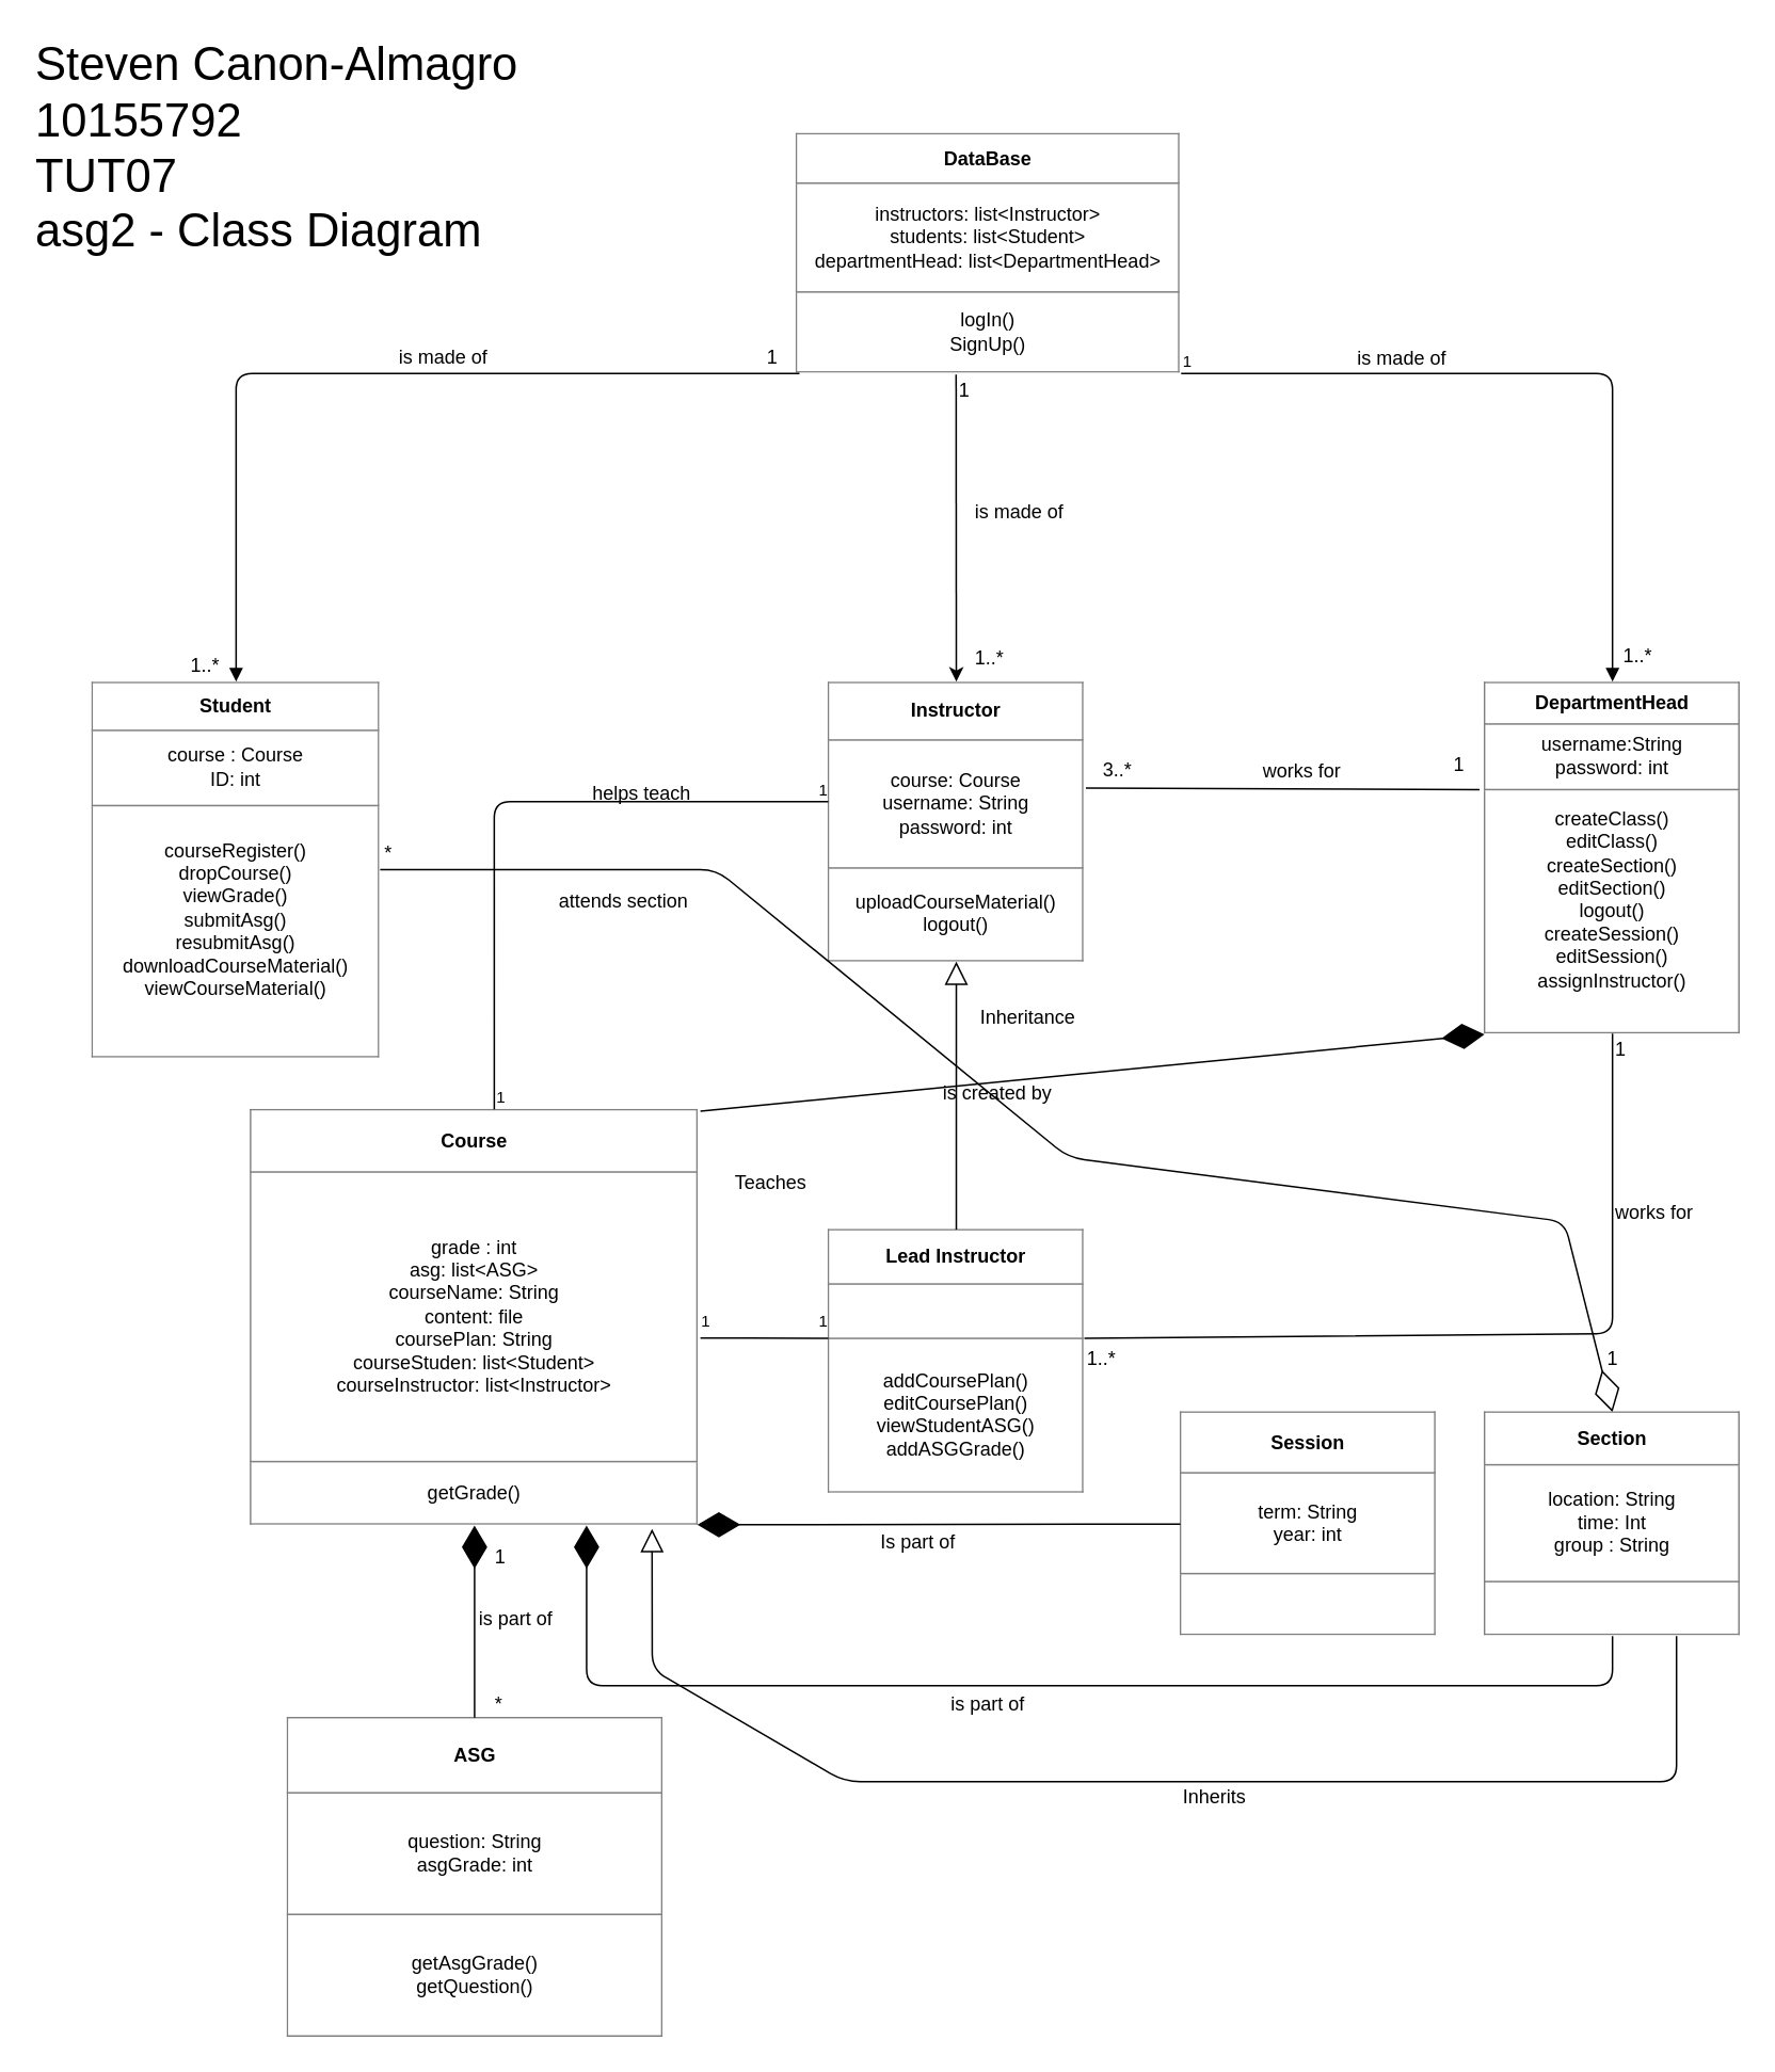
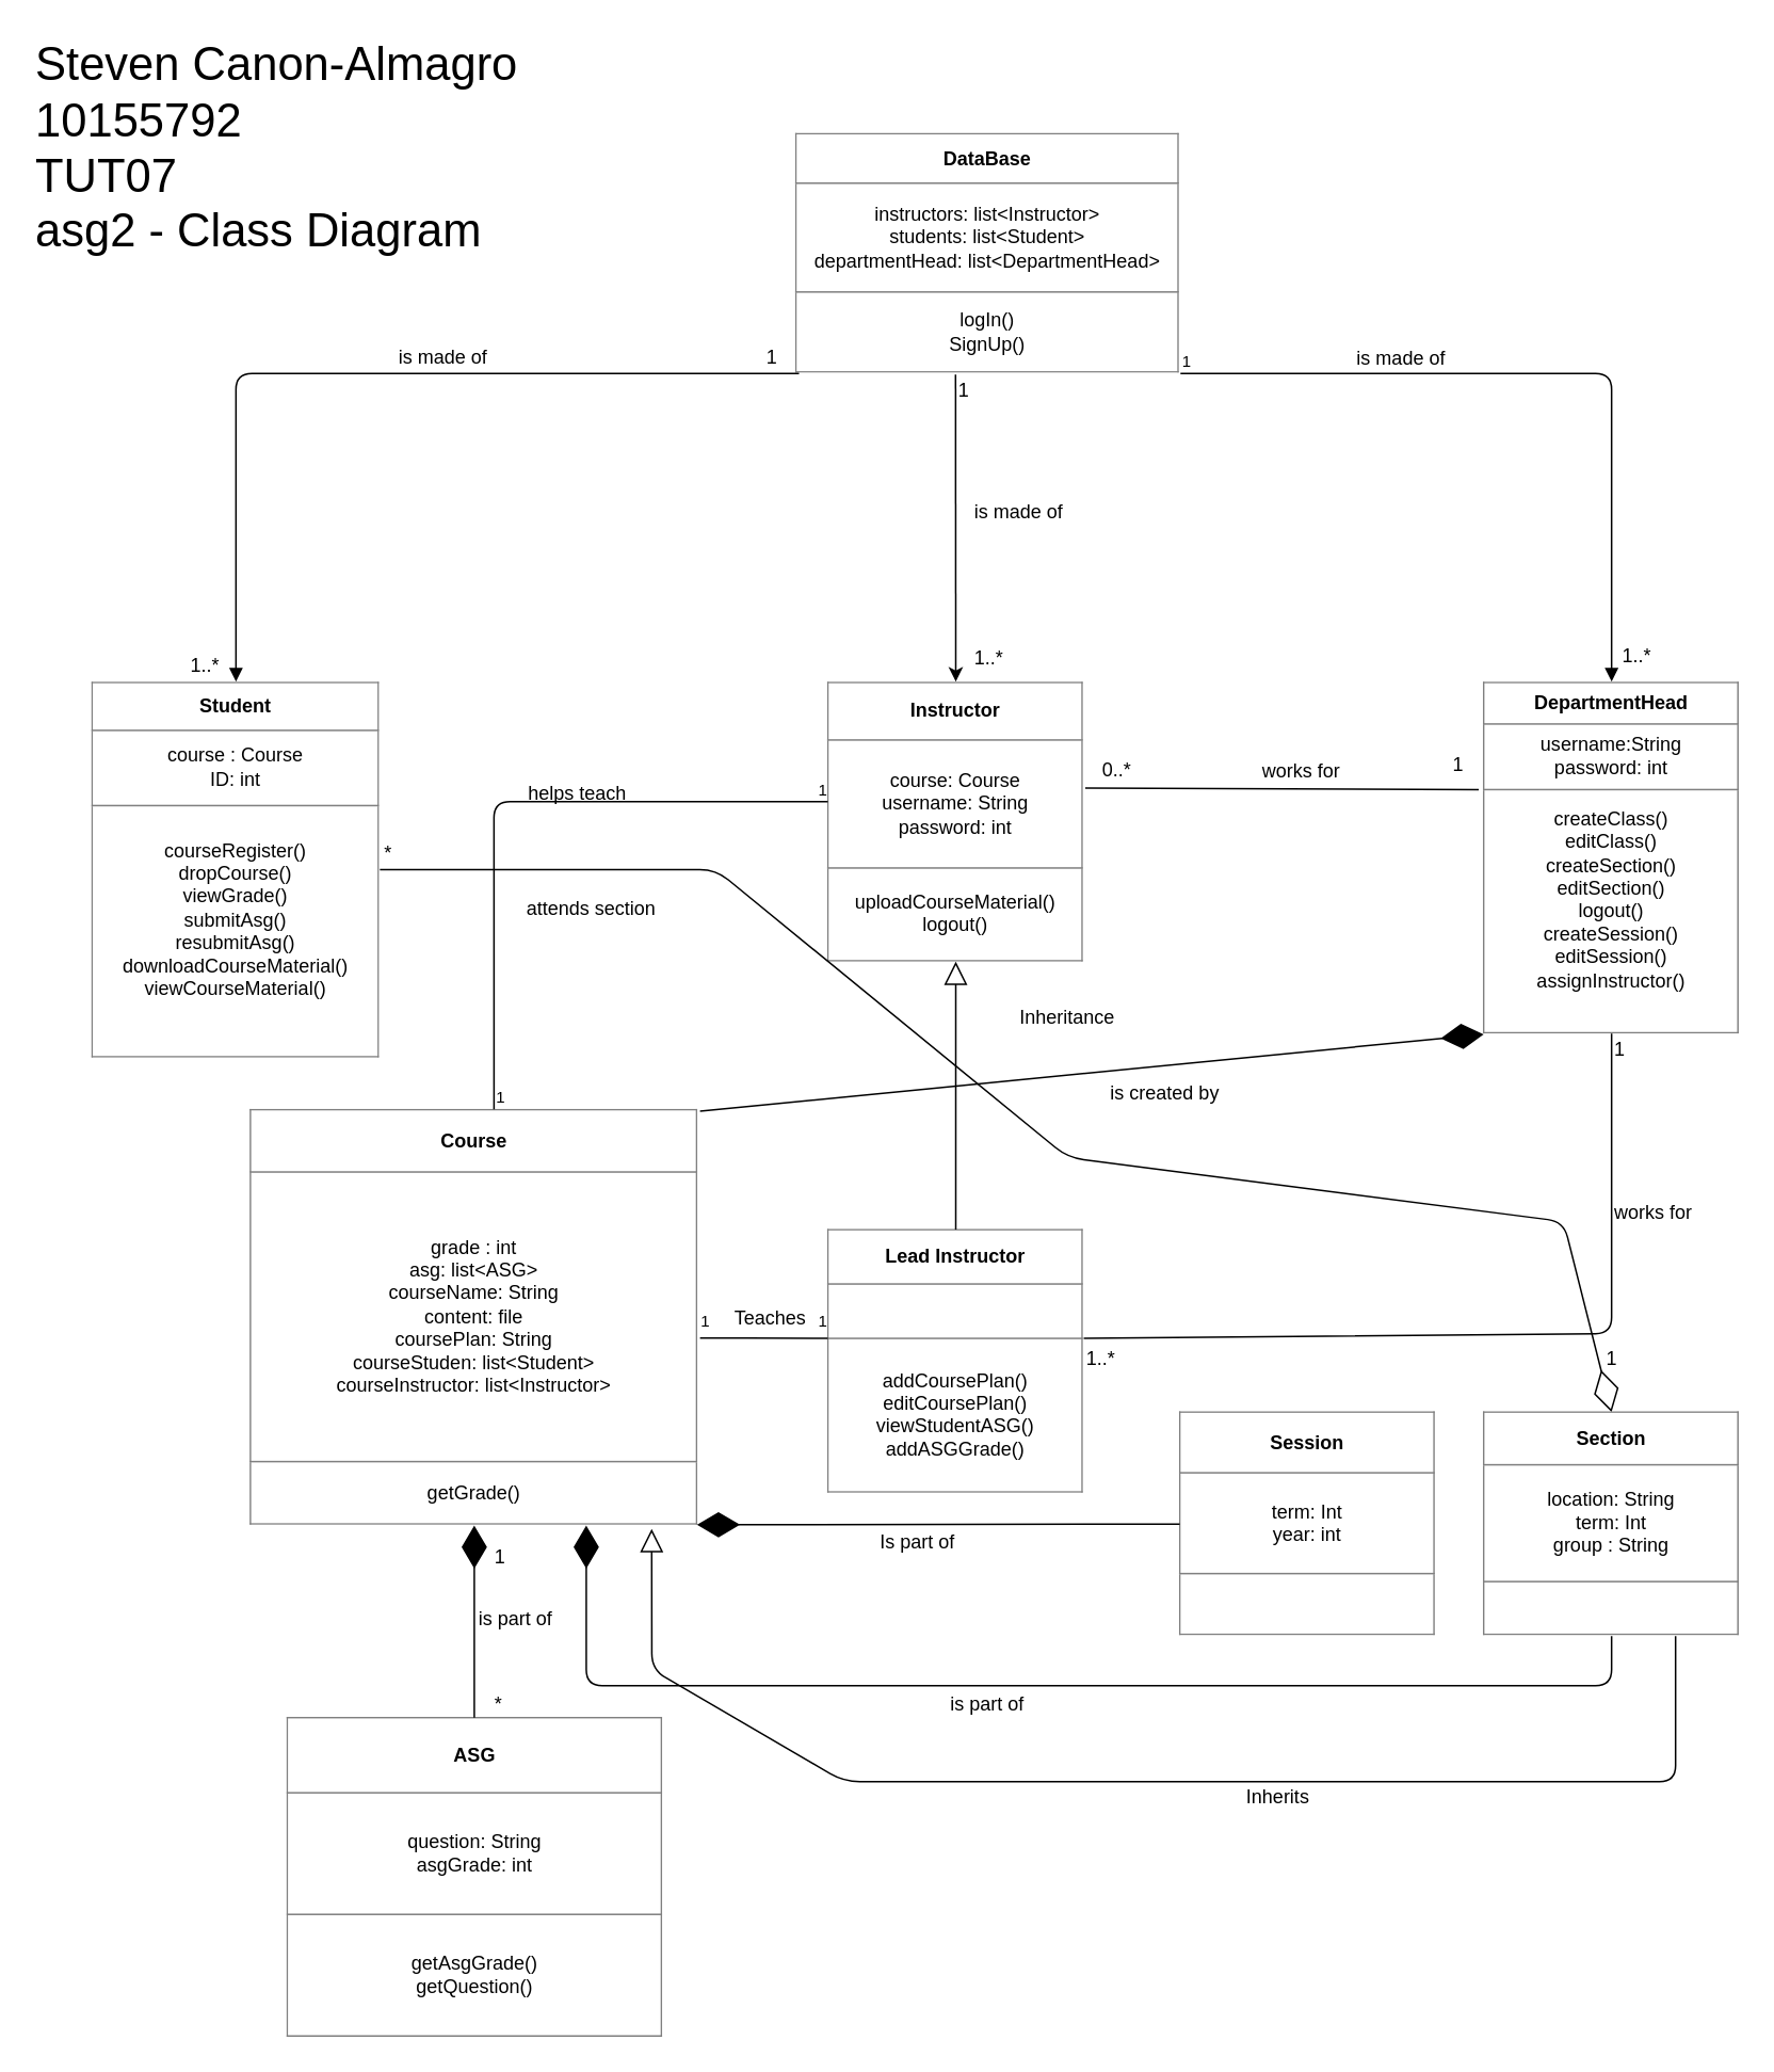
- <mxCell id="27" value="3..*" style="text;html=1;resizable=0;points=[];autosize=1;align=left;verticalAlign=top;spacingTop=-4;" parent="1" vertex="1"><mxGeometry x="687" y="471" width="30" height="20" as="geometry" /></mxCell>
+ <mxCell id="27" value="0..*" style="text;html=1;resizable=0;points=[];autosize=1;align=left;verticalAlign=top;spacingTop=-4;" parent="1" vertex="1"><mxGeometry x="687" y="471" width="30" height="20" as="geometry" /></mxCell>
- <mxCell id="50" value="helps teach" style="text;html=1;resizable=0;points=[];autosize=1;align=left;verticalAlign=top;spacingTop=-4;" parent="1" vertex="1"><mxGeometry x="368" y="486" width="80" height="20" as="geometry" /></mxCell>
+ <mxCell id="50" value="helps teach" style="text;html=1;resizable=0;points=[];autosize=1;align=left;verticalAlign=top;spacingTop=-4;" parent="1" vertex="1"><mxGeometry x="328" y="486" width="80" height="20" as="geometry" /></mxCell>
- <mxCell id="42" value="attends section" style="text;html=1;resizable=0;points=[];autosize=1;align=left;verticalAlign=top;spacingTop=-4;" parent="1" vertex="1"><mxGeometry x="347" y="553" width="100" height="20" as="geometry" /></mxCell>
+ <mxCell id="42" value="attends section" style="text;html=1;resizable=0;points=[];autosize=1;align=left;verticalAlign=top;spacingTop=-4;" parent="1" vertex="1"><mxGeometry x="327" y="558" width="100" height="20" as="geometry" /></mxCell>
- <mxCell id="10" value="Inheritance" style="text;html=1;strokeColor=none;fillColor=none;align=center;verticalAlign=middle;whiteSpace=wrap;rounded=0;" parent="1" vertex="1"><mxGeometry x="597" y="625.5" width="90" height="20" as="geometry" /></mxCell>
+ <mxCell id="10" value="Inheritance" style="text;html=1;strokeColor=none;fillColor=none;align=center;verticalAlign=middle;whiteSpace=wrap;rounded=0;" parent="1" vertex="1"><mxGeometry x="622" y="625.5" width="90" height="20" as="geometry" /></mxCell>
- <mxCell id="53" value="is created by" style="text;html=1;resizable=0;points=[];autosize=1;align=left;verticalAlign=top;spacingTop=-4;" parent="1" vertex="1"><mxGeometry x="587" y="673" width="80" height="20" as="geometry" /></mxCell>
+ <mxCell id="53" value="is created by" style="text;html=1;resizable=0;points=[];autosize=1;align=left;verticalAlign=top;spacingTop=-4;" parent="1" vertex="1"><mxGeometry x="692" y="673" width="80" height="20" as="geometry" /></mxCell>
- <mxCell id="47" value="Teaches" style="text;html=1;resizable=0;points=[];autosize=1;align=left;verticalAlign=top;spacingTop=-4;" parent="1" vertex="1"><mxGeometry x="456.5" y="729" width="60" height="20" as="geometry" /></mxCell>
+ <mxCell id="47" value="Teaches" style="text;html=1;resizable=0;points=[];autosize=1;align=left;verticalAlign=top;spacingTop=-4;" parent="1" vertex="1"><mxGeometry x="456.5" y="814" width="60" height="20" as="geometry" /></mxCell>
- <mxCell id="43" value="&lt;table style=&quot;width: 100% ; height: 100% ; border-collapse: collapse&quot; width=&quot;100%&quot; cellpadding=&quot;4&quot; border=&quot;1&quot;&gt;&lt;tbody&gt;&lt;tr&gt;&lt;th align=&quot;center&quot;&gt;Session&lt;br&gt;&lt;/th&gt;&lt;/tr&gt;&lt;tr&gt;&lt;td align=&quot;center&quot;&gt;term: String&lt;br&gt;year: int&lt;br&gt;&lt;/td&gt;&lt;/tr&gt;&lt;tr&gt;&lt;td align=&quot;center&quot;&gt;&lt;br&gt;&lt;/td&gt;&lt;/tr&gt;&lt;/tbody&gt;&lt;/table&gt;" style="text;html=1;strokeColor=none;fillColor=none;overflow=fill;" parent="1" vertex="1"><mxGeometry x="737" y="882.071" width="160" height="140" as="geometry" /></mxCell>
+ <mxCell id="43" value="&lt;table style=&quot;width: 100% ; height: 100% ; border-collapse: collapse&quot; width=&quot;100%&quot; cellpadding=&quot;4&quot; border=&quot;1&quot;&gt;&lt;tbody&gt;&lt;tr&gt;&lt;th align=&quot;center&quot;&gt;Session&lt;br&gt;&lt;/th&gt;&lt;/tr&gt;&lt;tr&gt;&lt;td align=&quot;center&quot;&gt;term: Int&lt;br&gt;year: int&lt;br&gt;&lt;/td&gt;&lt;/tr&gt;&lt;tr&gt;&lt;td align=&quot;center&quot;&gt;&lt;br&gt;&lt;/td&gt;&lt;/tr&gt;&lt;/tbody&gt;&lt;/table&gt;" style="text;html=1;strokeColor=none;fillColor=none;overflow=fill;" parent="1" vertex="1"><mxGeometry x="737" y="882.071" width="160" height="140" as="geometry" /></mxCell>
- <mxCell id="44" value="&lt;table style=&quot;width: 100% ; height: 100% ; border-collapse: collapse&quot; width=&quot;100%&quot; cellpadding=&quot;4&quot; border=&quot;1&quot;&gt;&lt;tbody&gt;&lt;tr&gt;&lt;th align=&quot;center&quot;&gt;Section&lt;/th&gt;&lt;/tr&gt;&lt;tr&gt;&lt;td align=&quot;center&quot;&gt;location: String&lt;br&gt;time: Int&lt;br&gt;group : String&lt;br&gt;&lt;/td&gt;&lt;/tr&gt;&lt;tr&gt;&lt;td align=&quot;center&quot;&gt;&lt;br&gt;&lt;/td&gt;&lt;/tr&gt;&lt;/tbody&gt;&lt;/table&gt;" style="text;html=1;strokeColor=none;fillColor=none;overflow=fill;" parent="1" vertex="1"><mxGeometry x="927" y="882" width="160" height="140" as="geometry" /></mxCell>
+ <mxCell id="44" value="&lt;table style=&quot;width: 100% ; height: 100% ; border-collapse: collapse&quot; width=&quot;100%&quot; cellpadding=&quot;4&quot; border=&quot;1&quot;&gt;&lt;tbody&gt;&lt;tr&gt;&lt;th align=&quot;center&quot;&gt;Section&lt;/th&gt;&lt;/tr&gt;&lt;tr&gt;&lt;td align=&quot;center&quot;&gt;location: String&lt;br&gt;term: Int&lt;br&gt;group : String&lt;br&gt;&lt;/td&gt;&lt;/tr&gt;&lt;tr&gt;&lt;td align=&quot;center&quot;&gt;&lt;br&gt;&lt;/td&gt;&lt;/tr&gt;&lt;/tbody&gt;&lt;/table&gt;" style="text;html=1;strokeColor=none;fillColor=none;overflow=fill;" parent="1" vertex="1"><mxGeometry x="927" y="882" width="160" height="140" as="geometry" /></mxCell>
- <mxCell id="55" value="Inherits " style="text;html=1;resizable=0;points=[];autosize=1;align=left;verticalAlign=top;spacingTop=-4;" parent="1" vertex="1"><mxGeometry x="737" y="1113" width="60" height="20" as="geometry" /></mxCell>
+ <mxCell id="55" value="Inherits " style="text;html=1;resizable=0;points=[];autosize=1;align=left;verticalAlign=top;spacingTop=-4;" parent="1" vertex="1"><mxGeometry x="777" y="1113" width="60" height="20" as="geometry" /></mxCell>
